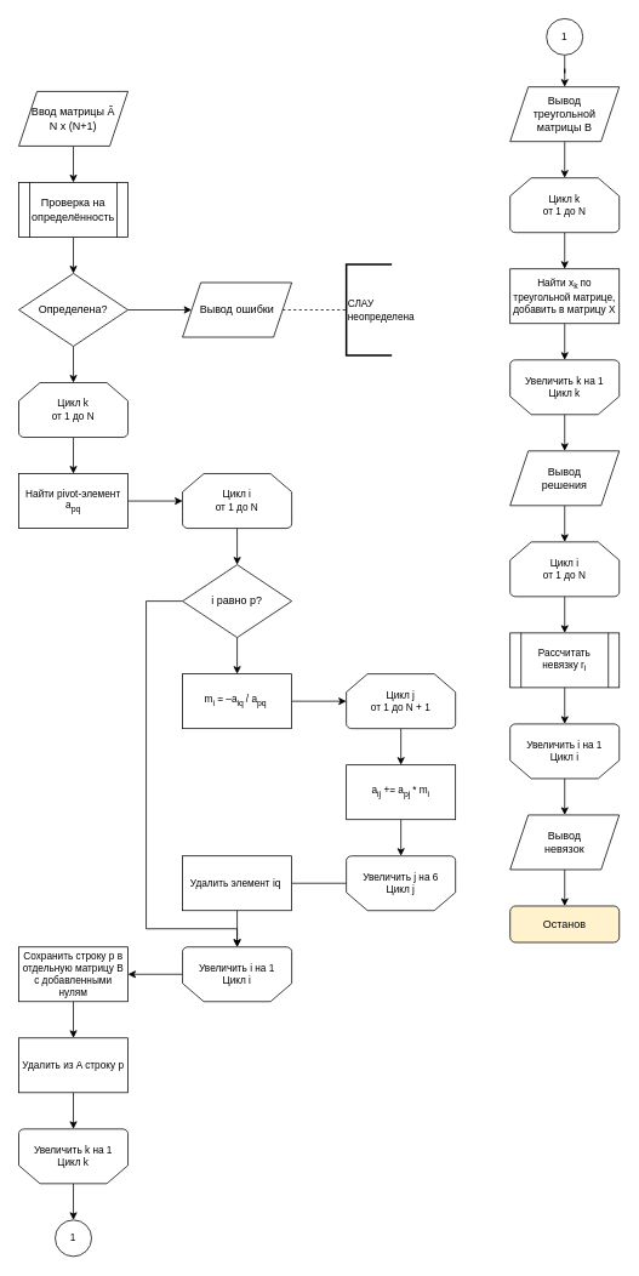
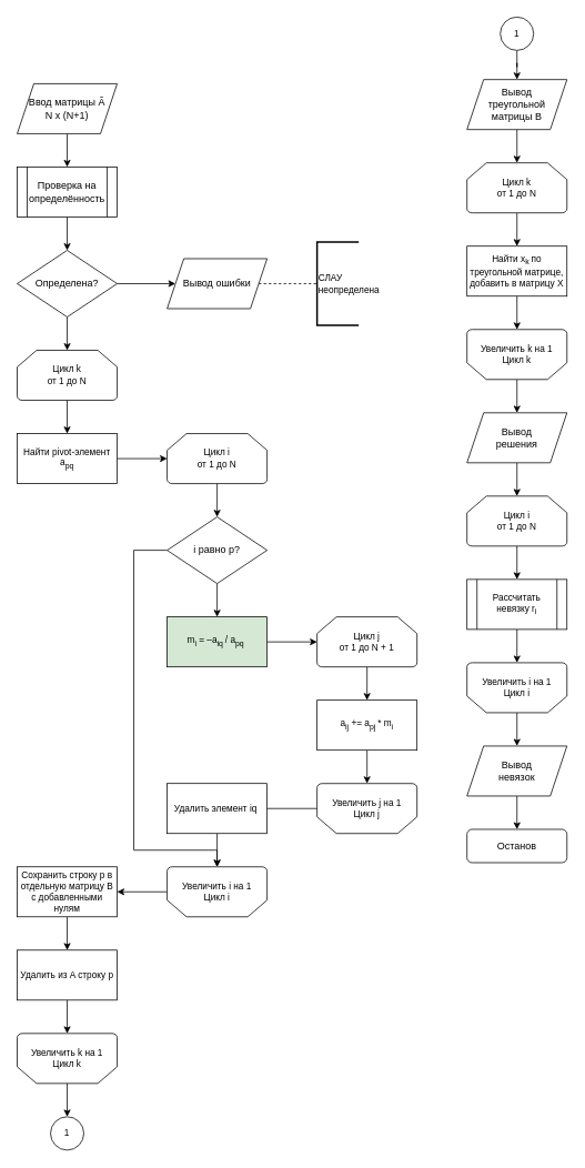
- <mxCell id="21" value="m&lt;sub&gt;i&lt;/sub&gt;&amp;nbsp;= –a&lt;sub&gt;iq &lt;/sub&gt;/ a&lt;sub&gt;pq&lt;/sub&gt;&amp;nbsp;" style="rounded=0;whiteSpace=wrap;html=1;fontSize=11;strokeWidth=1;" parent="1" vertex="1"><mxGeometry x="200" y="740" width="120" height="60" as="geometry" /></mxCell>
+ <mxCell id="21" value="m&lt;sub&gt;i&lt;/sub&gt;&amp;nbsp;= –a&lt;sub&gt;iq &lt;/sub&gt;/ a&lt;sub&gt;pq&lt;/sub&gt;&amp;nbsp;" style="rounded=0;whiteSpace=wrap;html=1;fontSize=11;strokeWidth=1;fillColor=#d5e8d4;" parent="1" vertex="1"><mxGeometry x="200" y="740" width="120" height="60" as="geometry" /></mxCell>
- <mxCell id="30" value="Увеличить j на 6&lt;br&gt;Цикл j" style="strokeWidth=1;html=1;shape=mxgraph.flowchart.loop_limit;whiteSpace=wrap;fontSize=11;direction=west;" parent="1" vertex="1"><mxGeometry x="380" y="940" width="120" height="60" as="geometry" /></mxCell>
+ <mxCell id="30" value="Увеличить j на 1&lt;br&gt;Цикл j" style="strokeWidth=1;html=1;shape=mxgraph.flowchart.loop_limit;whiteSpace=wrap;fontSize=11;direction=west;" parent="1" vertex="1"><mxGeometry x="380" y="940" width="120" height="60" as="geometry" /></mxCell>
- <mxCell id="57" value="Останов" style="rounded=1;whiteSpace=wrap;html=1;fontSize=12;glass=0;strokeWidth=1;shadow=0;fillColor=#fff2cc;" parent="1" vertex="1"><mxGeometry x="560" y="995" width="120" height="40" as="geometry" /></mxCell>
+ <mxCell id="57" value="Останов" style="rounded=1;whiteSpace=wrap;html=1;fontSize=12;glass=0;strokeWidth=1;shadow=0;" parent="1" vertex="1"><mxGeometry x="560" y="995" width="120" height="40" as="geometry" /></mxCell>
